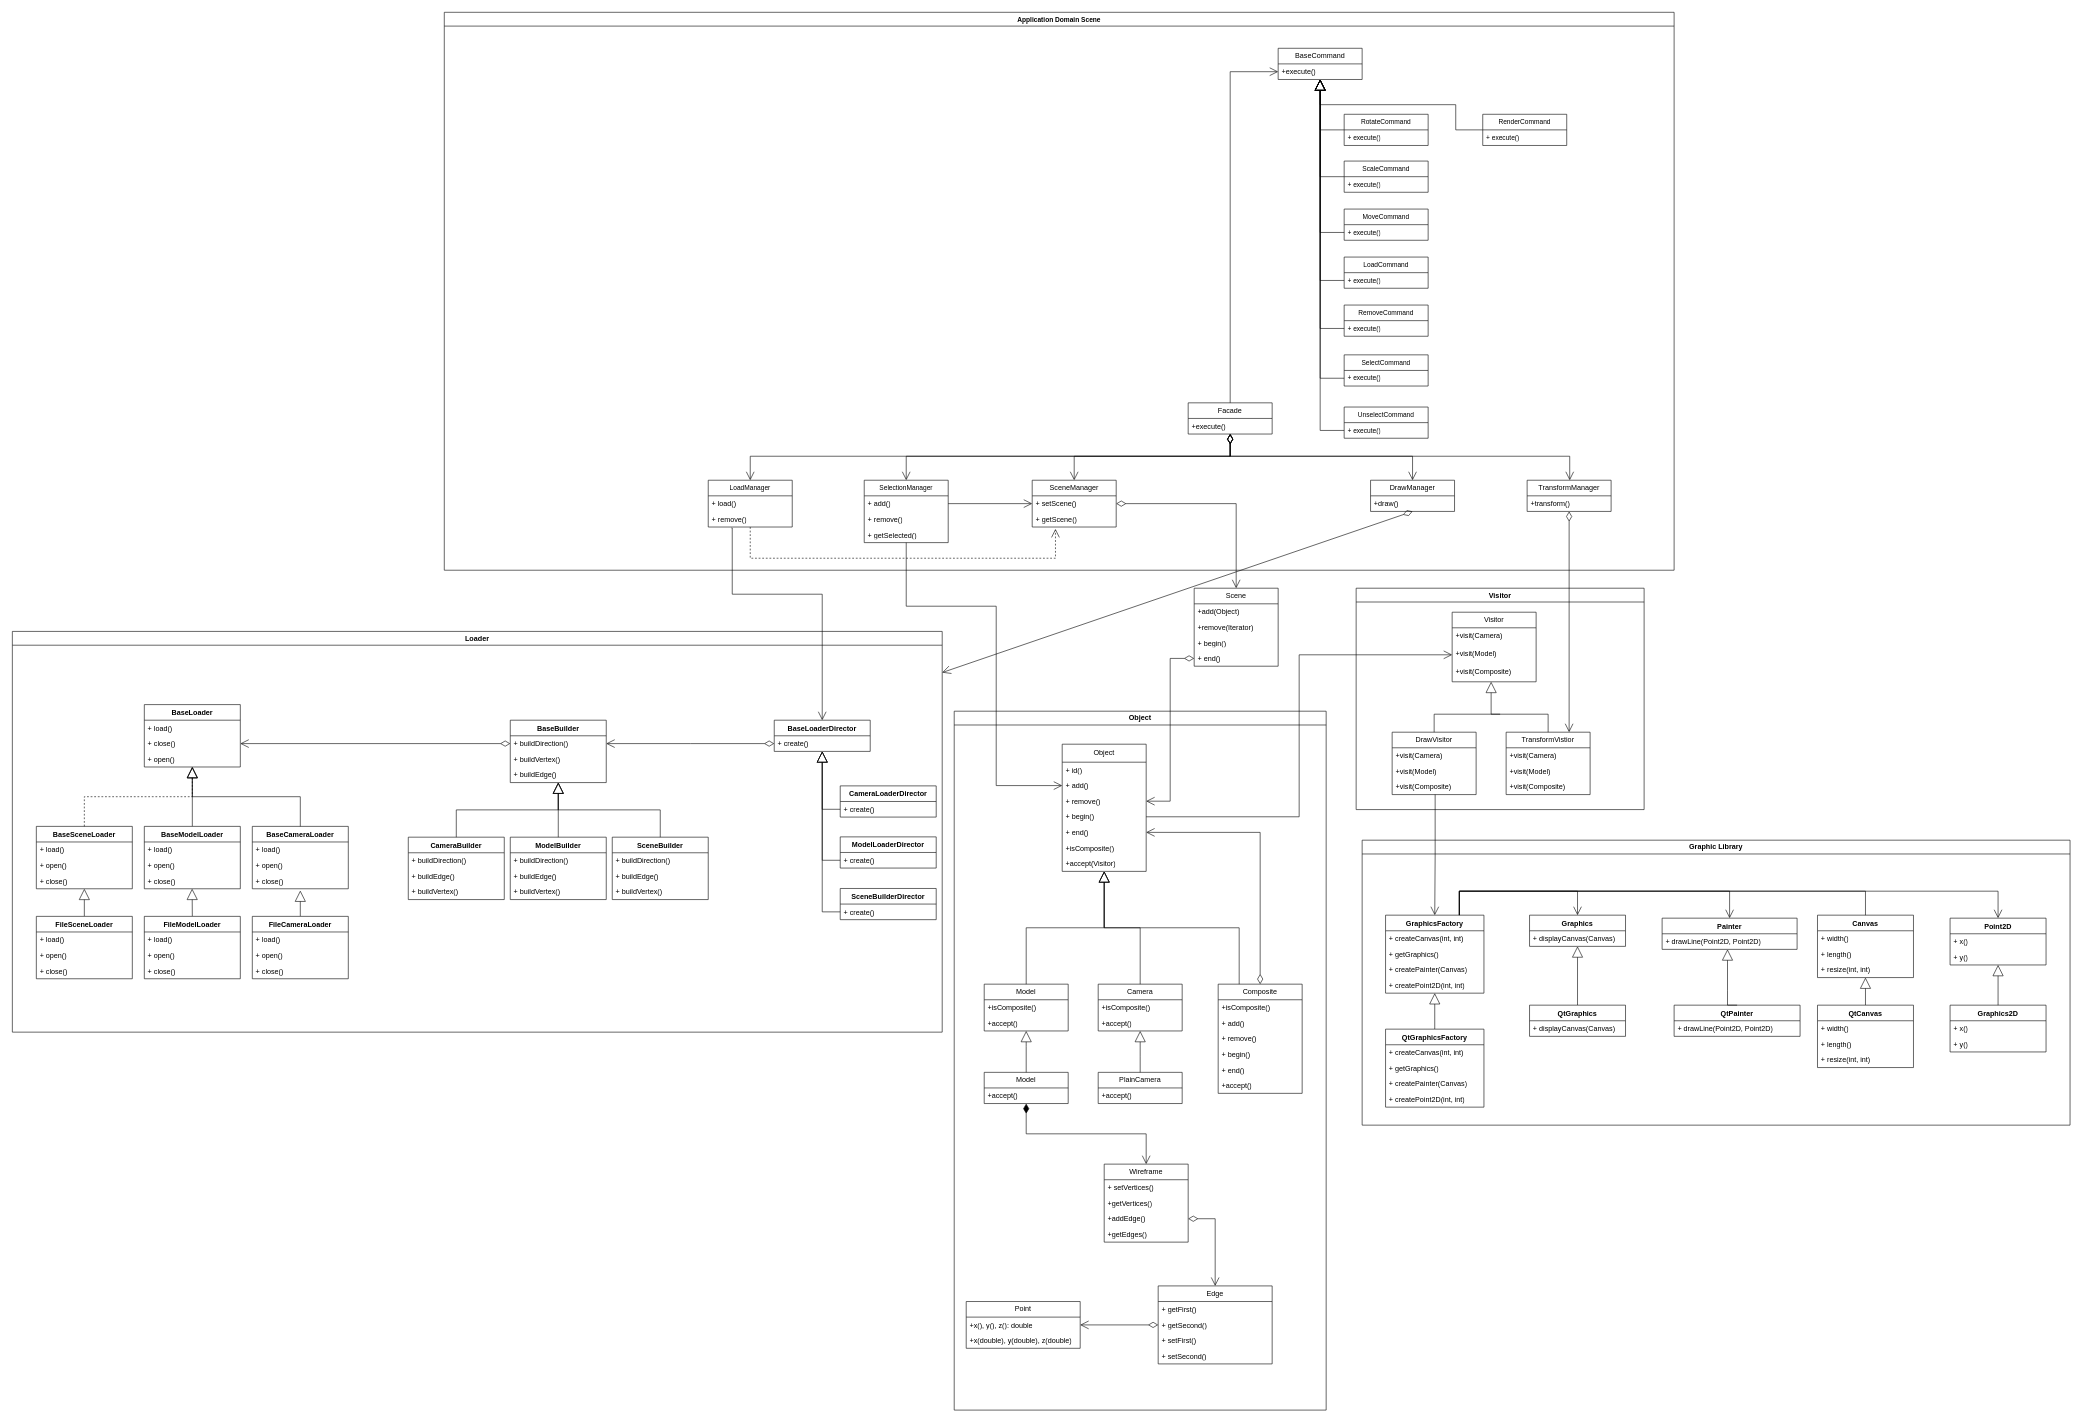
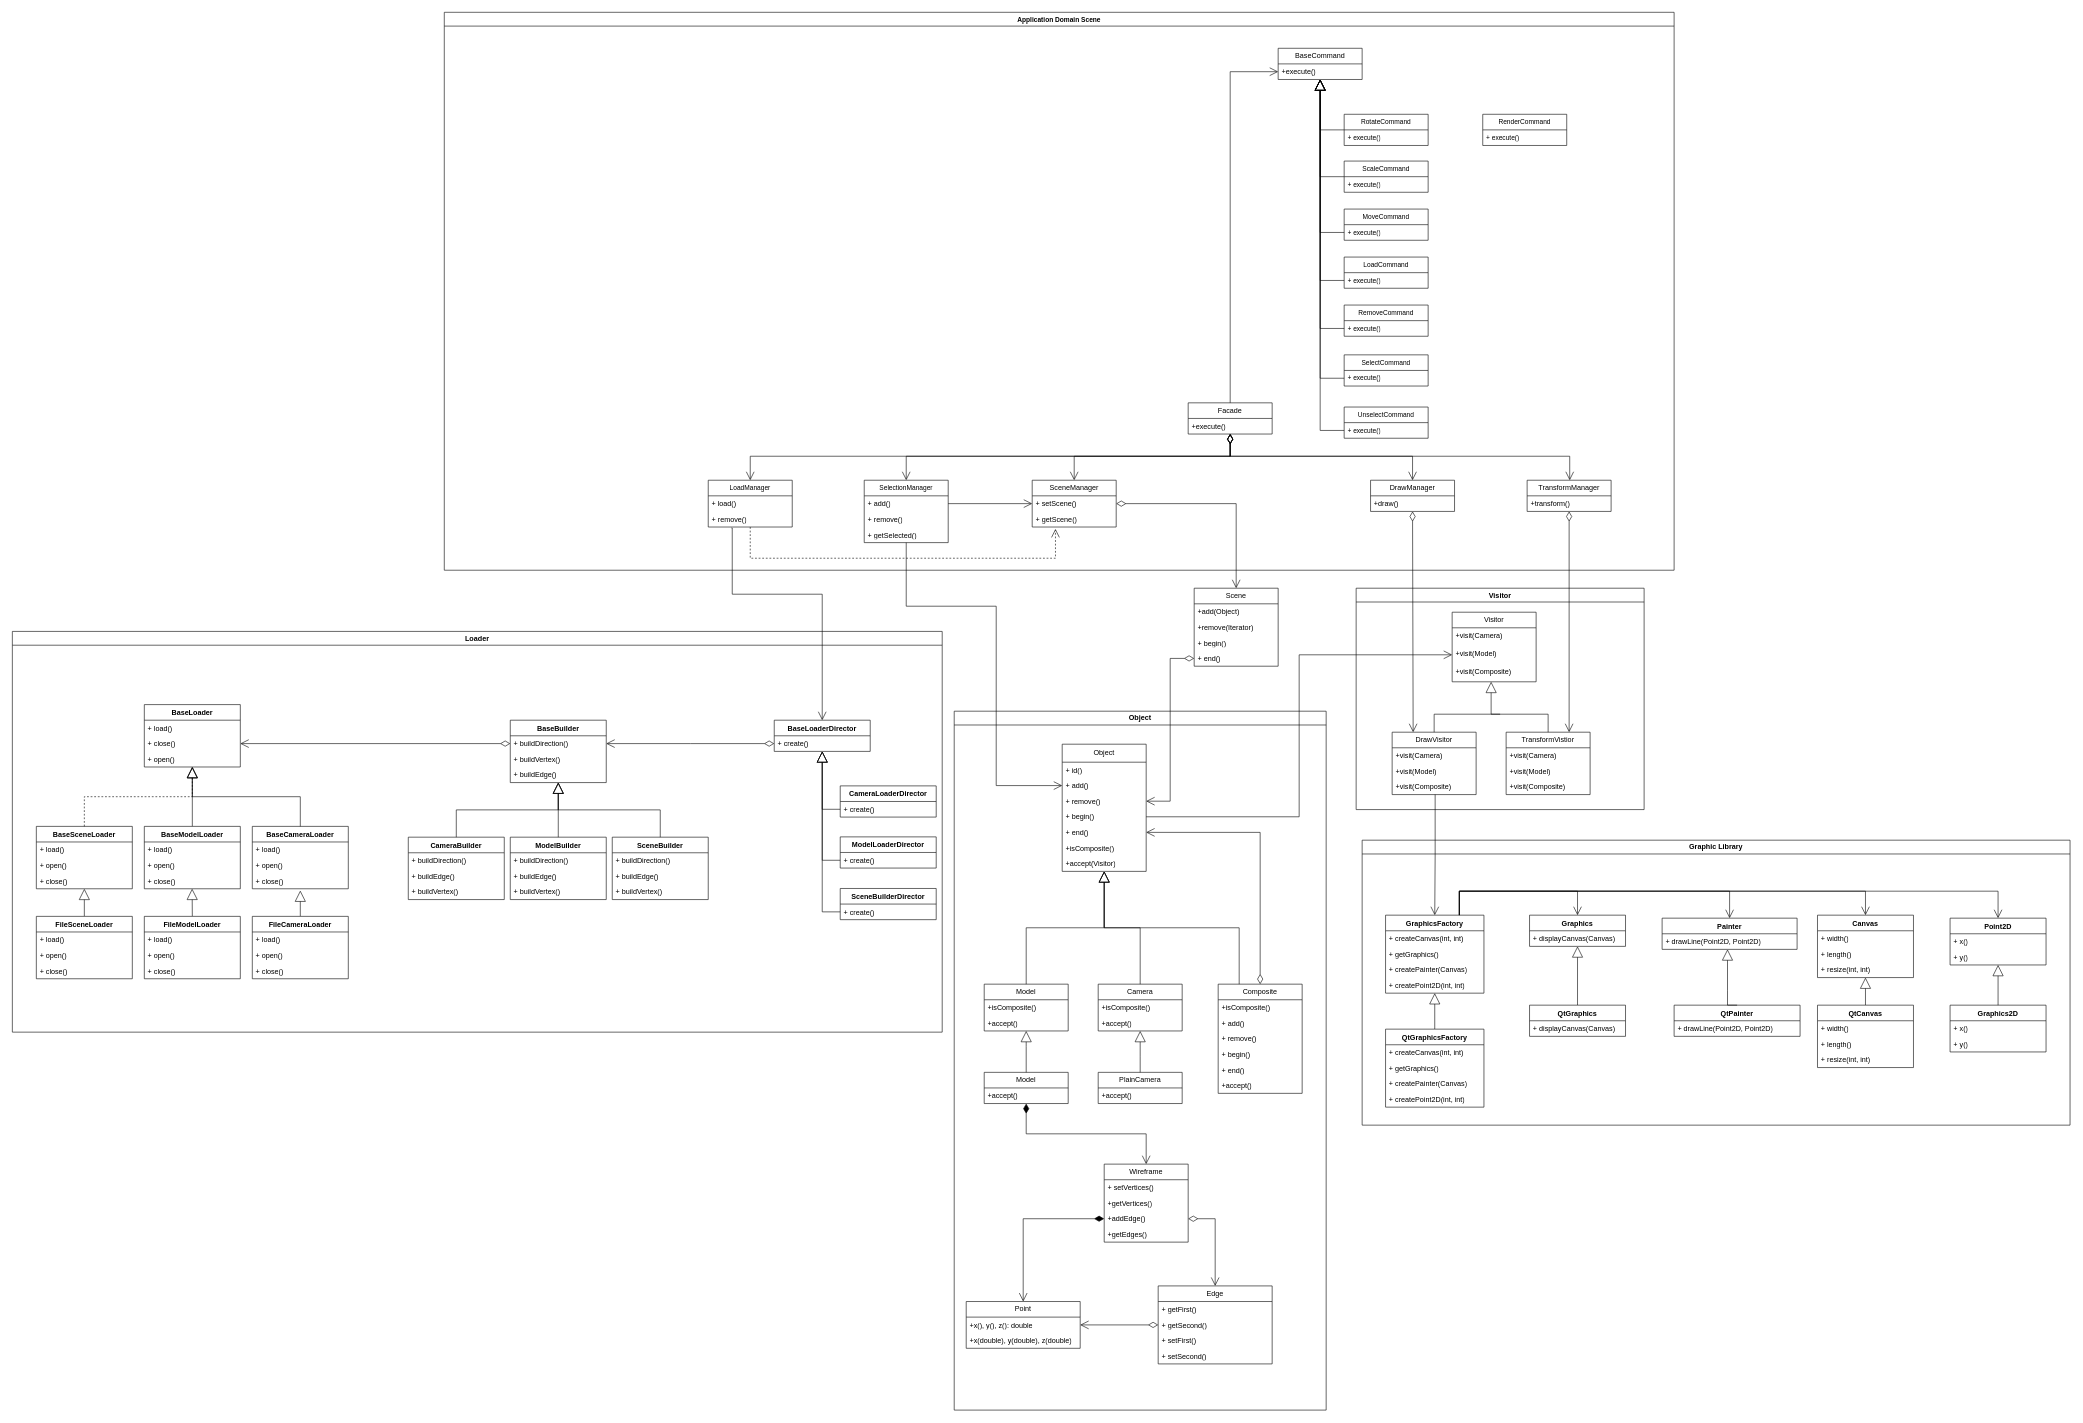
- <mxCell id="128" value="Extends" style="endArrow=block;endSize=16;endFill=0;html=1;rounded=0;strokeColor=default;align=center;verticalAlign=middle;fontFamily=Helvetica;fontSize=11;fontColor=none;labelBackgroundColor=default;edgeStyle=orthogonalEdgeStyle;exitX=0;exitY=0.5;exitDx=0;exitDy=0;entryX=0.5;entryY=1;entryDx=0;entryDy=0;noLabel=1;" edge="1" parent="1" source="110" target="30"><mxGeometry width="160" relative="1" as="geometry"><mxPoint x="2538" y="158" as="sourcePoint" /><mxPoint x="2410" y="110" as="targetPoint" /><Array as="points"><mxPoint x="2426" y="216" /><mxPoint x="2426" y="174" /><mxPoint x="2200" y="174" /></Array></mxGeometry></mxCell>
- <mxCell id="69" value="" style="endArrow=open;html=1;endSize=12;startArrow=diamondThin;startSize=14;startFill=0;align=left;verticalAlign=bottom;rounded=0;strokeColor=default;fontFamily=Helvetica;fontSize=11;fontColor=none;labelBackgroundColor=default;exitX=0.5;exitY=1;exitDx=0;exitDy=0;" edge="1" parent="1" source="119" target="5"><mxGeometry x="-1" y="3" relative="1" as="geometry"><mxPoint x="2300" y="1020" as="sourcePoint" /><mxPoint x="2460" y="1020" as="targetPoint" /></mxGeometry></mxCell>
+ <mxCell id="69" value="" style="endArrow=open;html=1;endSize=12;startArrow=diamondThin;startSize=14;startFill=0;align=left;verticalAlign=bottom;rounded=0;strokeColor=default;fontFamily=Helvetica;fontSize=11;fontColor=none;labelBackgroundColor=default;exitX=0.5;exitY=1;exitDx=0;exitDy=0;entryX=0.25;entryY=0;entryDx=0;entryDy=0;" edge="1" parent="1" source="119" target="72"><mxGeometry x="-1" y="3" relative="1" as="geometry"><mxPoint x="2300" y="1020" as="sourcePoint" /><mxPoint x="2460" y="1020" as="targetPoint" /></mxGeometry></mxCell>
- <mxCell id="199" value="" style="endArrow=none;endFill=1;endSize=12;html=1;rounded=0;exitX=0.75;exitY=0;exitDx=0;exitDy=0;entryX=0.5;entryY=0;entryDx=0;entryDy=0;" edge="1" parent="1" source="206" target="197"><mxGeometry width="160" relative="1" as="geometry"><mxPoint x="2749" y="1645" as="sourcePoint" /><mxPoint x="2909" y="1645" as="targetPoint" /><Array as="points"><mxPoint x="2432" y="1485" /><mxPoint x="3109" y="1485" /></Array></mxGeometry></mxCell>
+ <mxCell id="199" value="" style="endArrow=open;endFill=1;endSize=12;html=1;rounded=0;exitX=0.75;exitY=0;exitDx=0;exitDy=0;entryX=0.5;entryY=0;entryDx=0;entryDy=0;" edge="1" parent="1" source="206" target="197"><mxGeometry width="160" relative="1" as="geometry"><mxPoint x="2749" y="1645" as="sourcePoint" /><mxPoint x="2909" y="1645" as="targetPoint" /><Array as="points"><mxPoint x="2432" y="1485" /><mxPoint x="3109" y="1485" /></Array></mxGeometry></mxCell>
+ <mxCell id="237" value="" style="endArrow=open;html=1;endSize=12;startArrow=diamondThin;startSize=14;startFill=1;edgeStyle=orthogonalEdgeStyle;align=left;verticalAlign=bottom;rounded=0;exitX=0;exitY=0.5;exitDx=0;exitDy=0;entryX=0.5;entryY=0;entryDx=0;entryDy=0;" edge="1" parent="1" source="45" target="47"><mxGeometry x="-1" y="3" relative="1" as="geometry"><mxPoint x="1790" y="2100" as="sourcePoint" /><mxPoint x="1950" y="2100" as="targetPoint" /></mxGeometry></mxCell>
